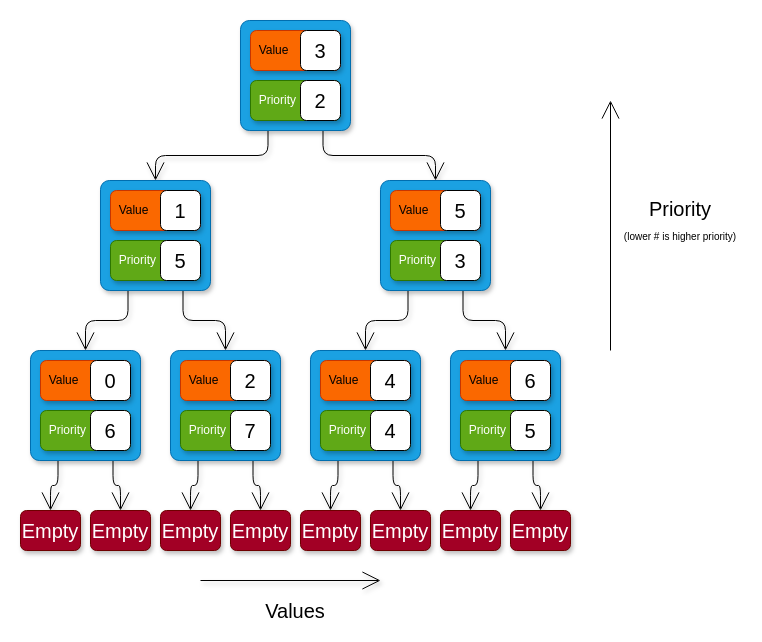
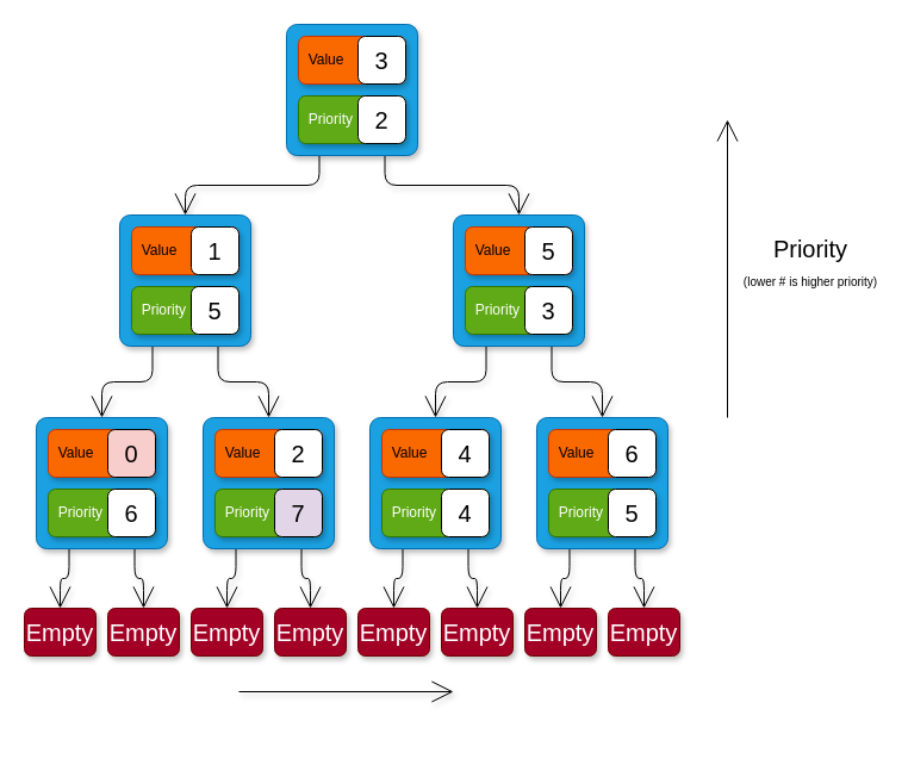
- <mxCell id="35" value="0" style="rounded=1;whiteSpace=wrap;html=1;align=center;fontSize=20;shadow=0;" vertex="1" parent="1"><mxGeometry x="90" y="360" width="40" height="40" as="geometry" /></mxCell>
+ <mxCell id="35" value="0" style="rounded=1;whiteSpace=wrap;html=1;align=center;fontSize=20;shadow=0;fillColor=#f8cecc;" vertex="1" parent="1"><mxGeometry x="90" y="360" width="40" height="40" as="geometry" /></mxCell>
- <mxCell id="29" value="7" style="rounded=1;whiteSpace=wrap;html=1;align=center;fontSize=20;shadow=0;" vertex="1" parent="1"><mxGeometry x="230" y="410" width="40" height="40" as="geometry" /></mxCell>
+ <mxCell id="29" value="7" style="rounded=1;whiteSpace=wrap;html=1;align=center;fontSize=20;shadow=0;fillColor=#e1d5e7;" vertex="1" parent="1"><mxGeometry x="230" y="410" width="40" height="40" as="geometry" /></mxCell>
- <mxCell id="53" value="Values" style="text;html=1;strokeColor=none;fillColor=none;align=center;verticalAlign=middle;whiteSpace=wrap;rounded=0;fontSize=20;" vertex="1" parent="1"><mxGeometry x="275" y="600" width="40" height="20" as="geometry" /></mxCell>
